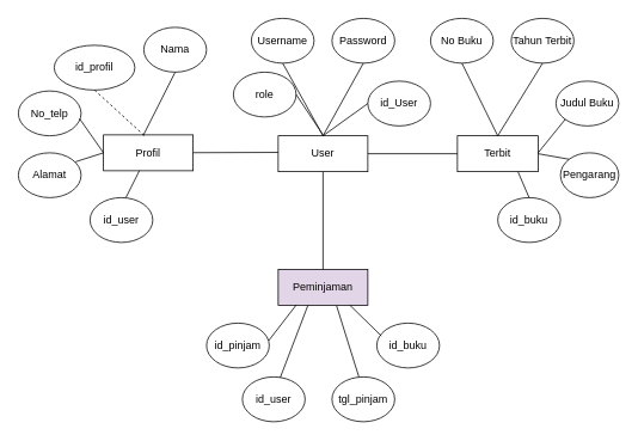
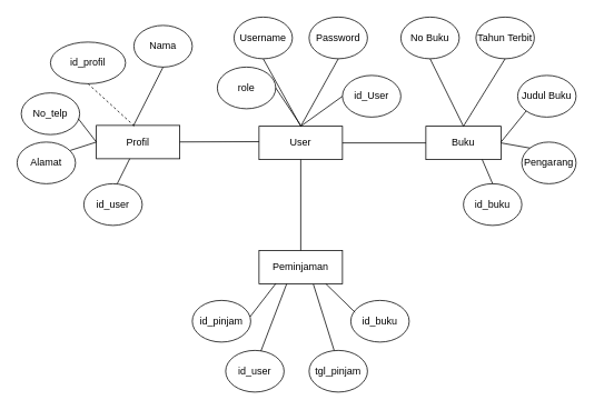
- <mxCell id="13" value="No_telp" style="ellipse;whiteSpace=wrap;html=1;shadow=0;sketch=0;gradientColor=none;" vertex="1" parent="1"><mxGeometry x="20" y="101" width="70" height="50" as="geometry" /></mxCell>
+ <mxCell id="13" value="No_telp" style="ellipse;whiteSpace=wrap;html=1;shadow=0;sketch=0;gradientColor=none;" vertex="1" parent="1"><mxGeometry x="25" y="111" width="70" height="50" as="geometry" /></mxCell>
- <mxCell id="3" value="Terbit" style="rounded=0;whiteSpace=wrap;html=1;" vertex="1" parent="1"><mxGeometry x="510" y="151" width="90" height="40" as="geometry" /></mxCell>
+ <mxCell id="3" value="Buku" style="rounded=0;whiteSpace=wrap;html=1;" vertex="1" parent="1"><mxGeometry x="510" y="151" width="90" height="40" as="geometry" /></mxCell>
- <mxCell id="19" value="Peminjaman" style="rounded=0;whiteSpace=wrap;html=1;fillColor=#e1d5e7;" vertex="1" parent="1"><mxGeometry x="310" y="300" width="100" height="40" as="geometry" /></mxCell>
+ <mxCell id="19" value="Peminjaman" style="rounded=0;whiteSpace=wrap;html=1;" vertex="1" parent="1"><mxGeometry x="310" y="300" width="100" height="40" as="geometry" /></mxCell>
